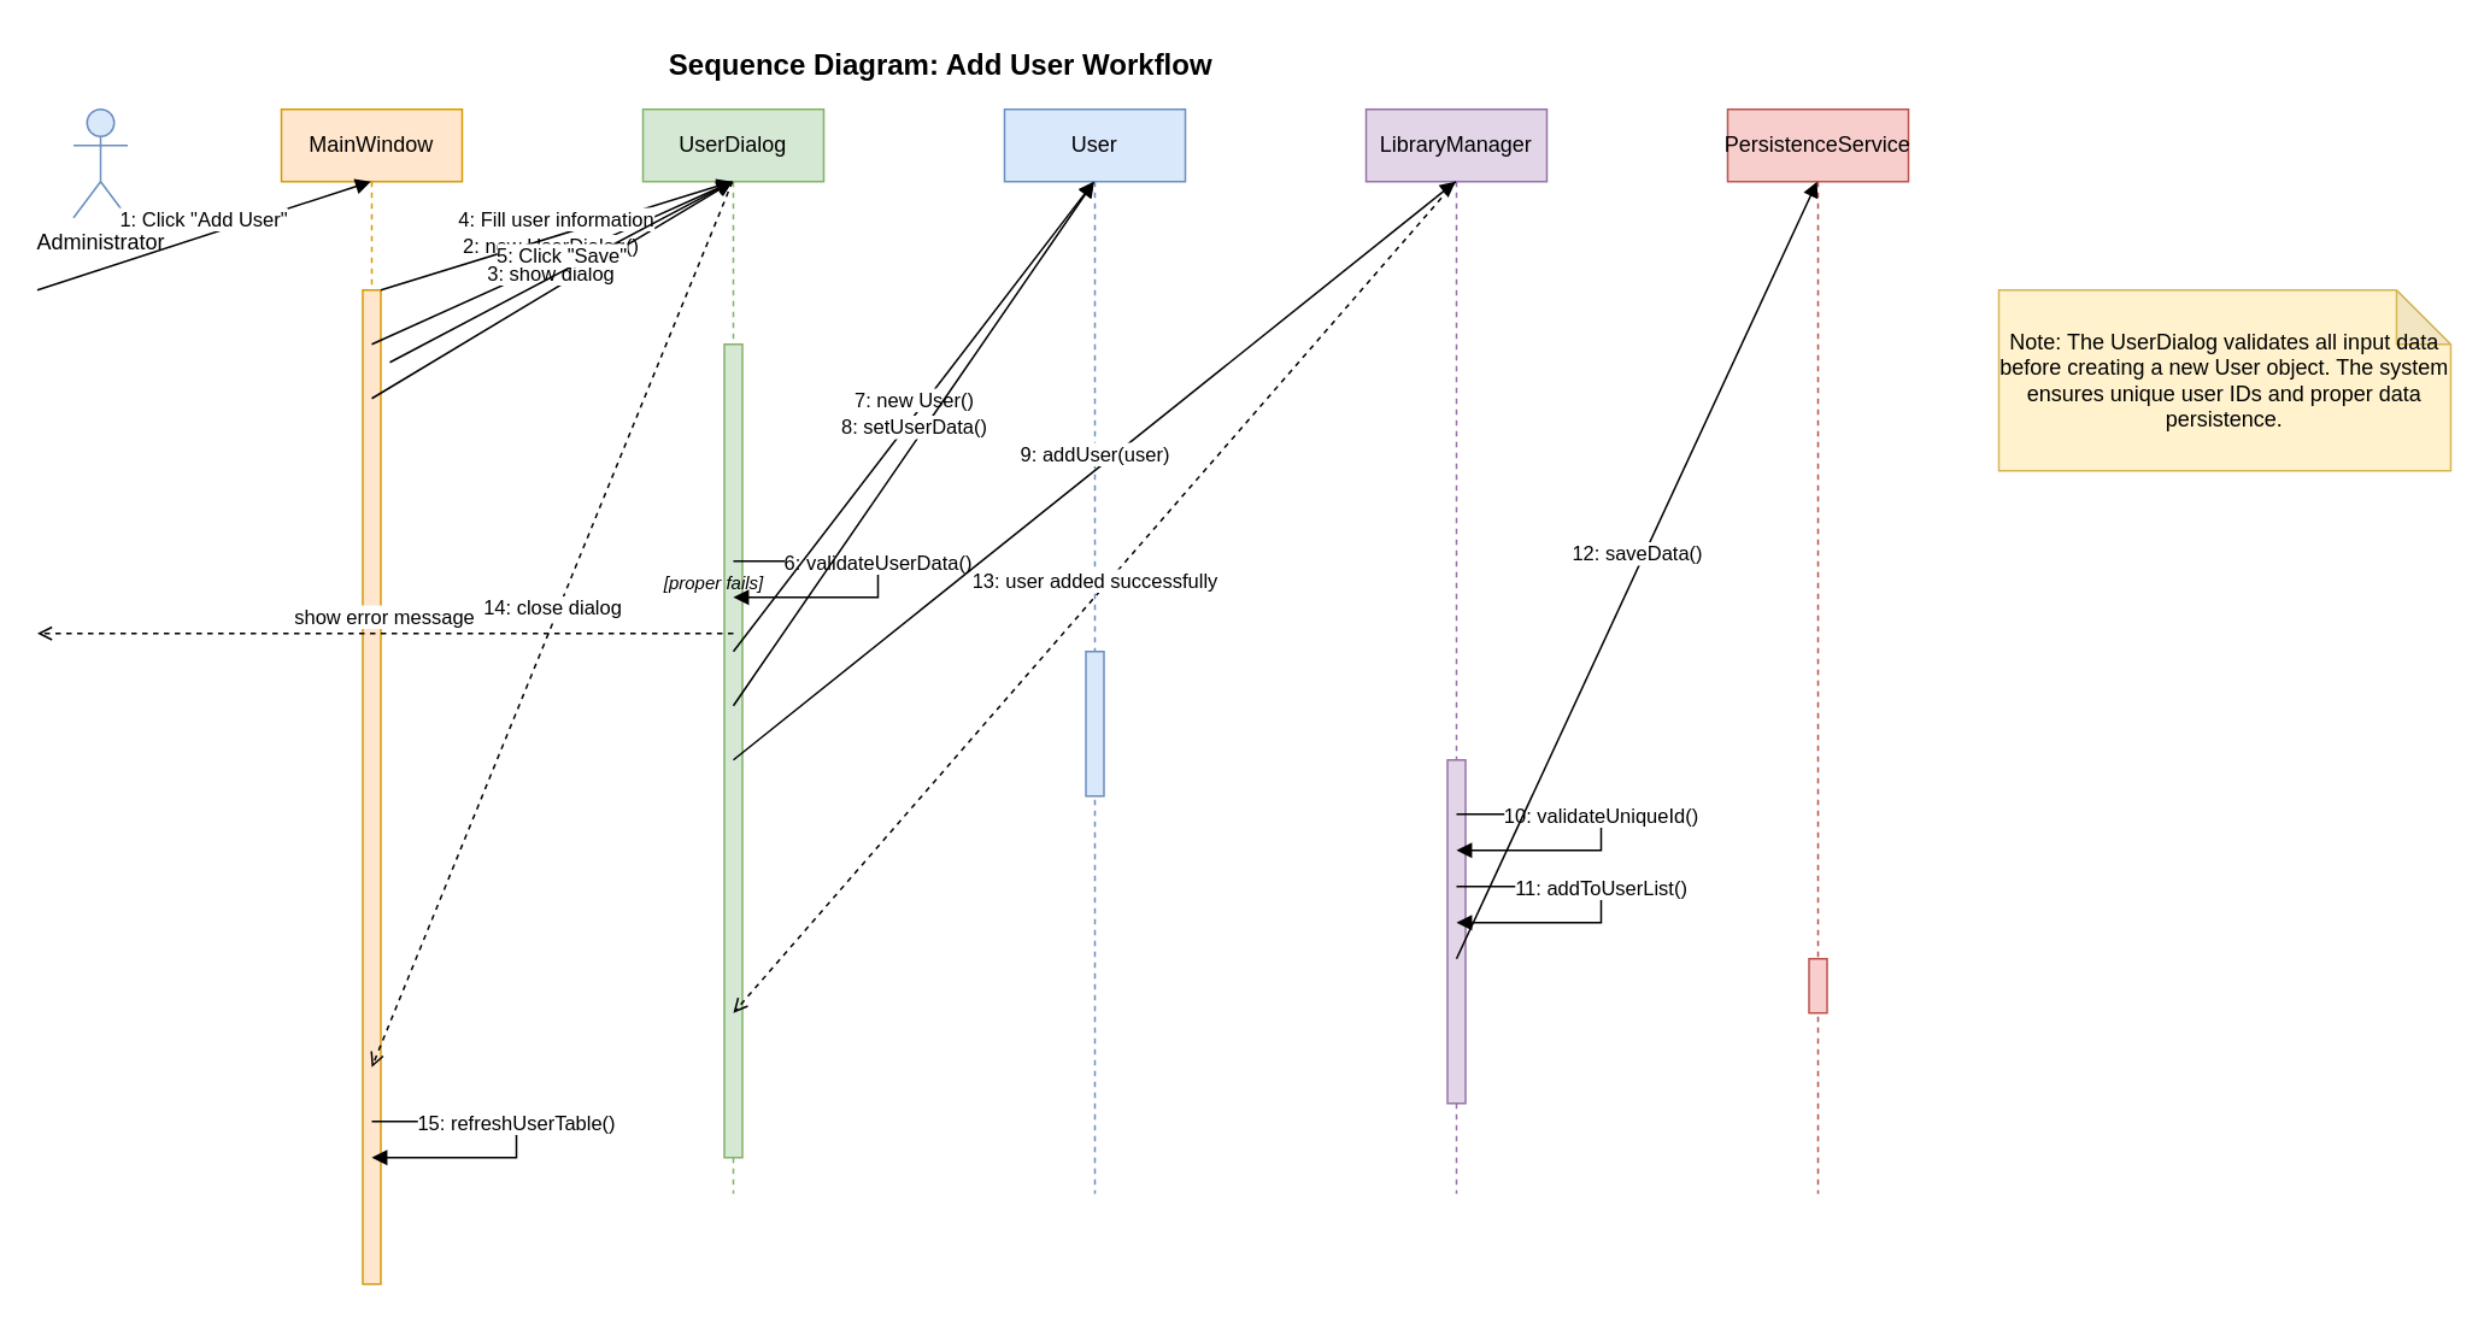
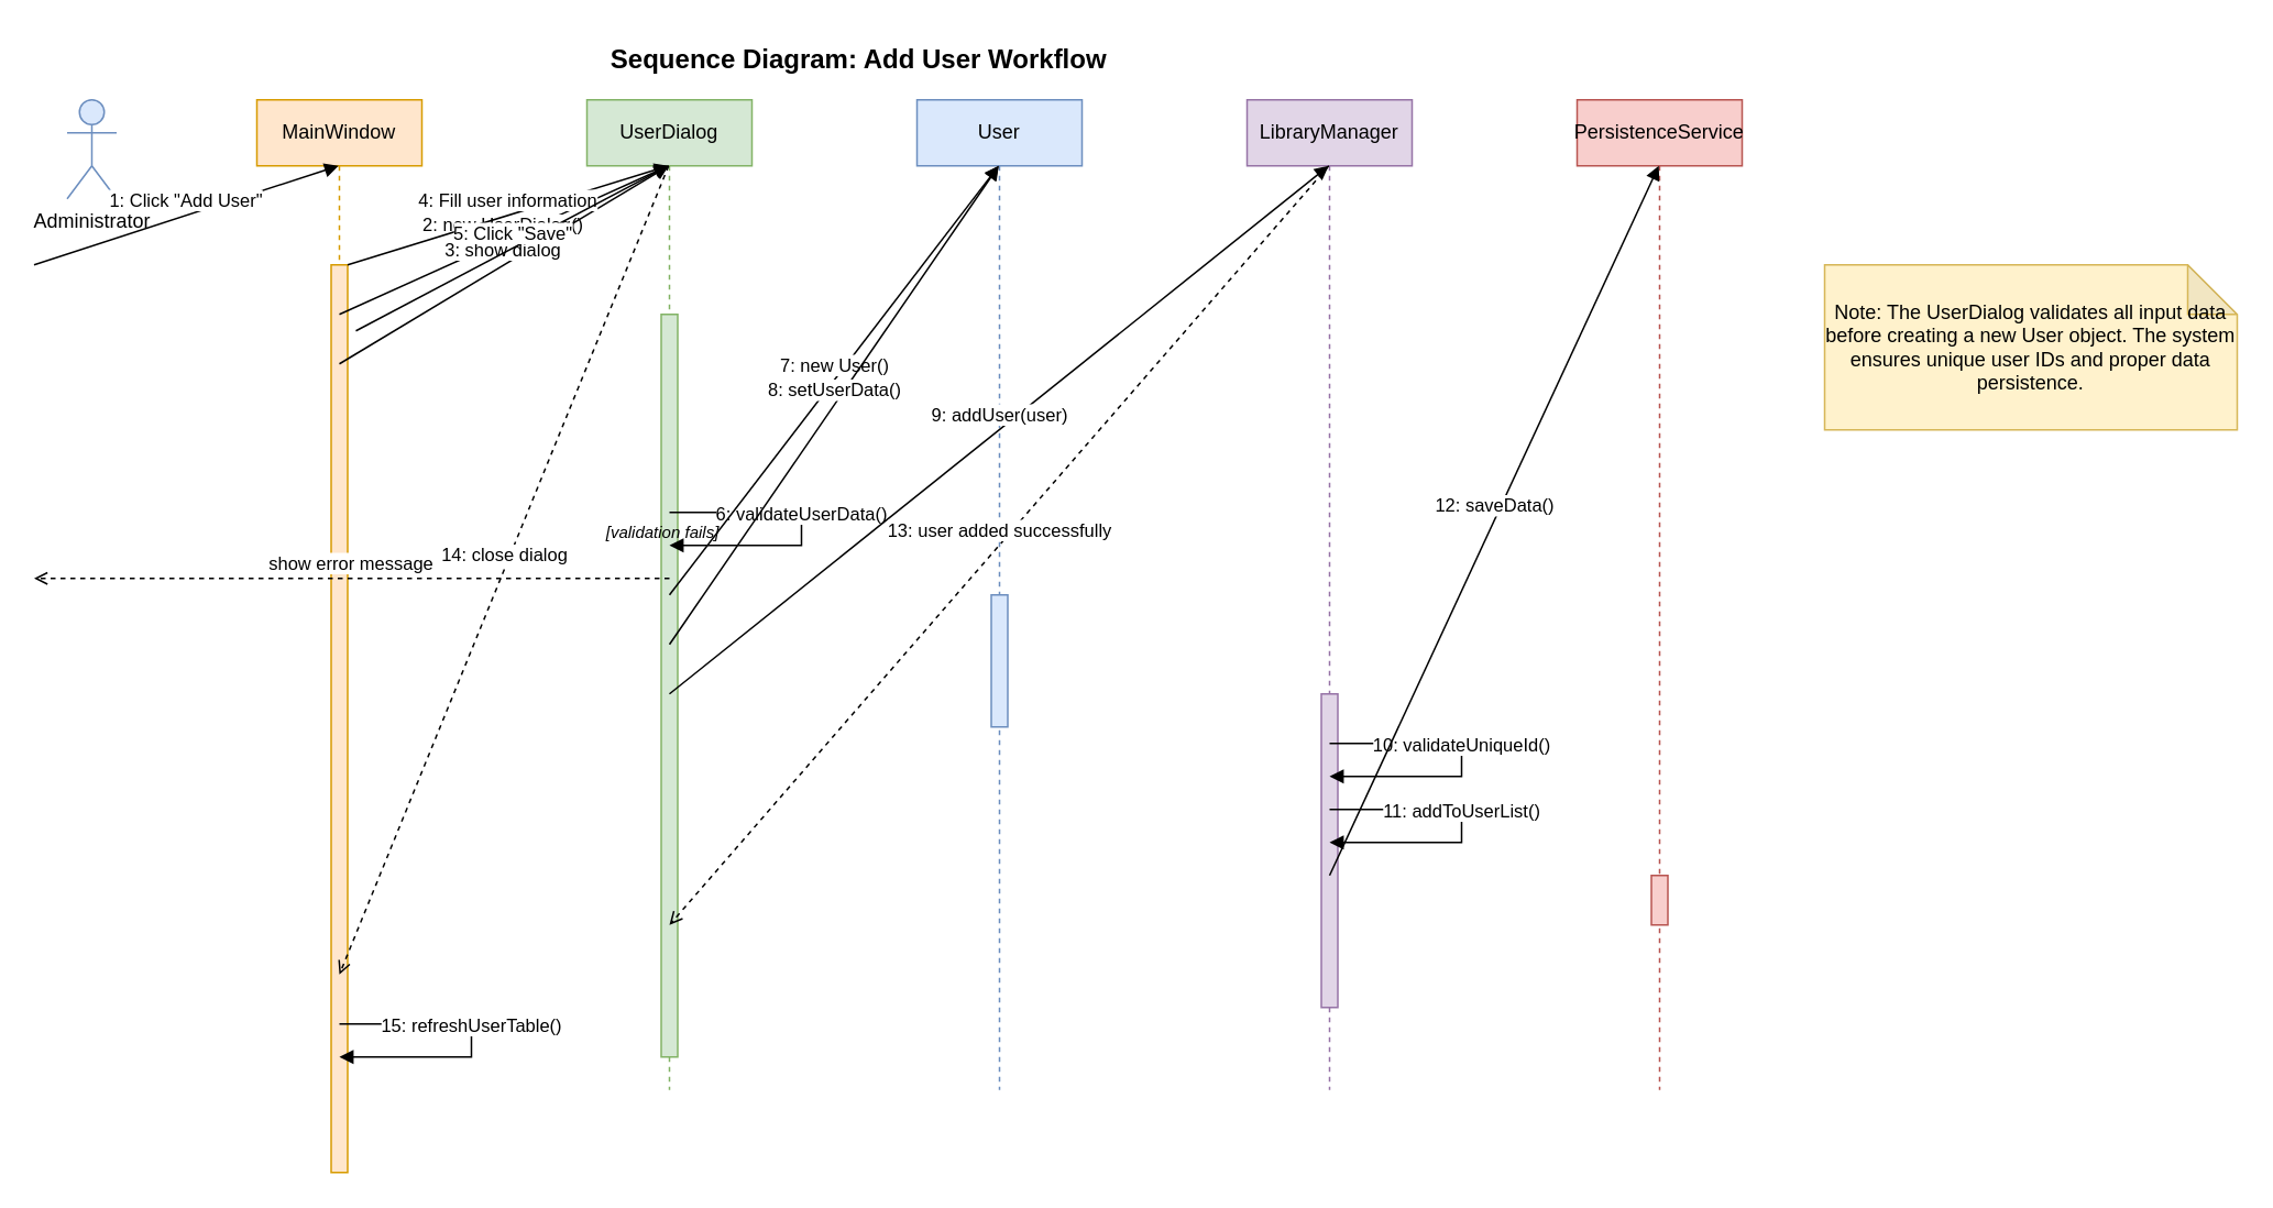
- <mxCell id="29" value="[proper fails]" style="text;html=1;strokeColor=none;fillColor=none;align=left;verticalAlign=top;whiteSpace=wrap;rounded=0;fontSize=10;fontStyle=2;" parent="1" vertex="1"><mxGeometry x="365" y="310" width="100" height="20" as="geometry" /></mxCell>
+ <mxCell id="29" value="[validation fails]" style="text;html=1;strokeColor=none;fillColor=none;align=left;verticalAlign=top;whiteSpace=wrap;rounded=0;fontSize=10;fontStyle=2;" parent="1" vertex="1"><mxGeometry x="365" y="310" width="100" height="20" as="geometry" /></mxCell>
